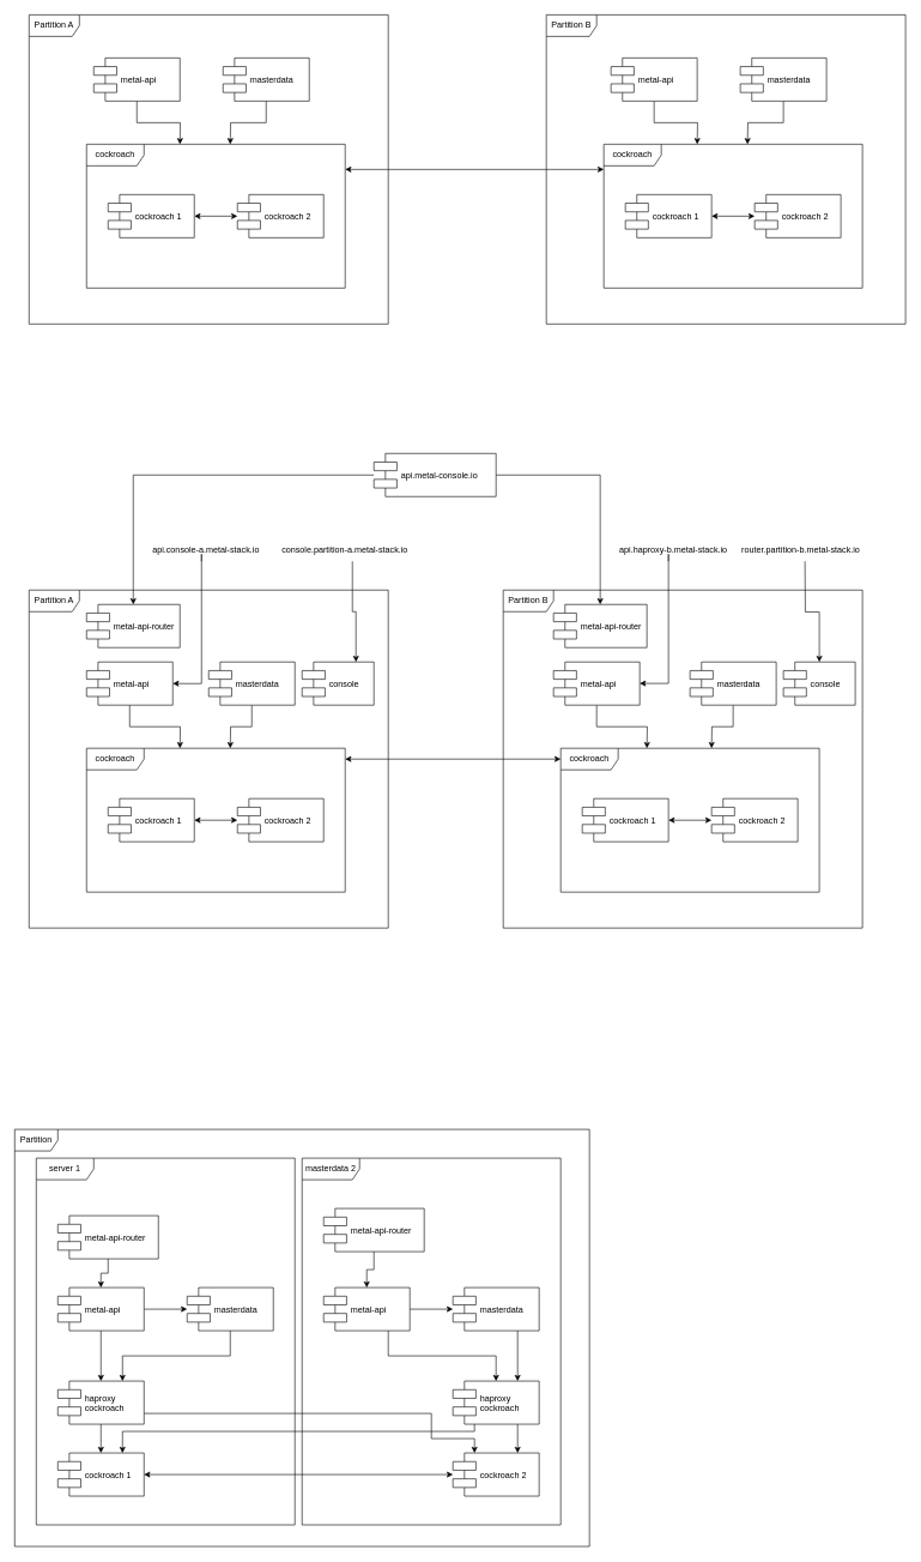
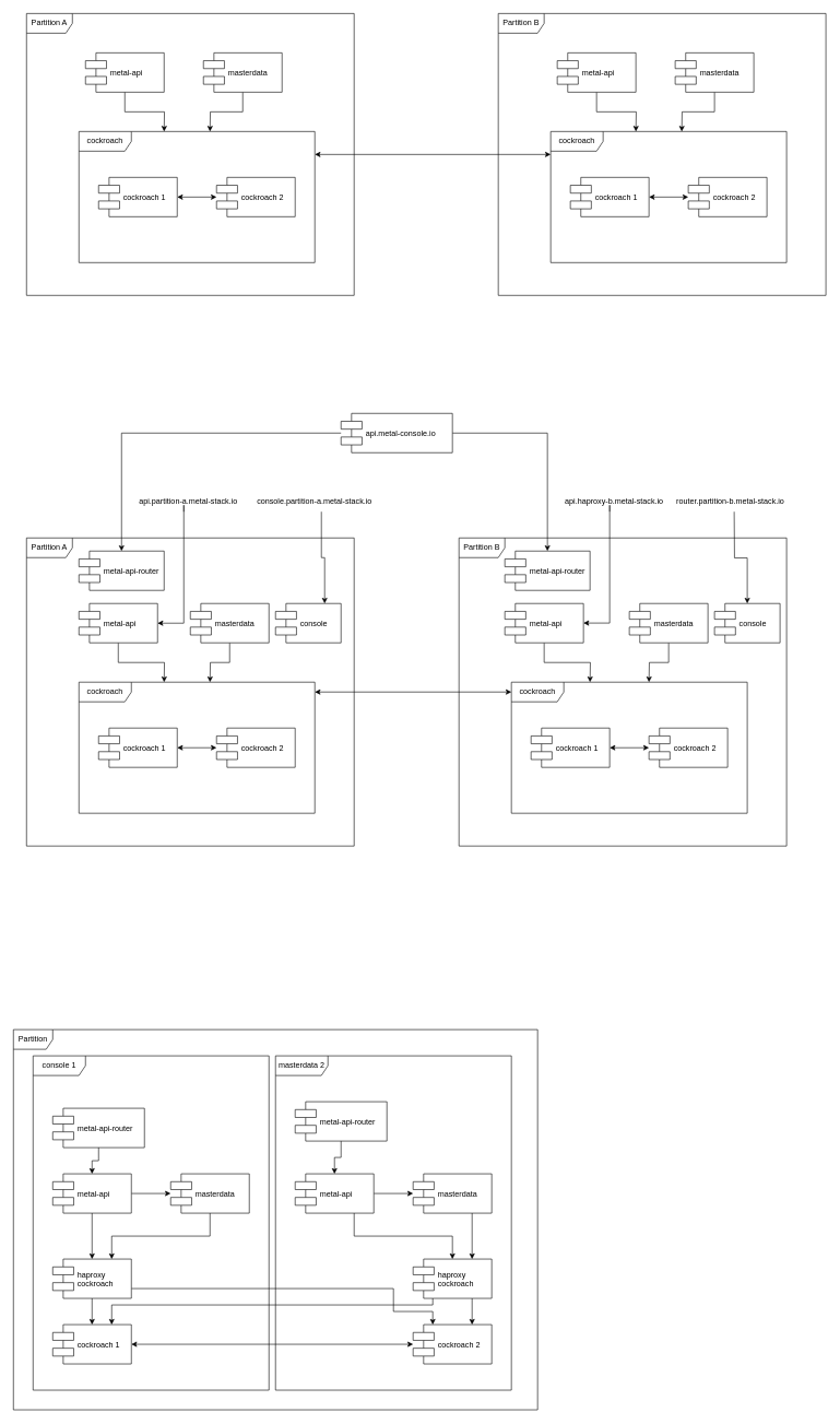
- <mxCell id="54" value="api.console-a.metal-stack.io" style="text;html=1;" parent="1" vertex="1"><mxGeometry x="210" y="750" width="200" height="30" as="geometry" /></mxCell>
+ <mxCell id="54" value="api.partition-a.metal-stack.io" style="text;html=1;" parent="1" vertex="1"><mxGeometry x="210" y="750" width="200" height="30" as="geometry" /></mxCell>
- <mxCell id="58" value="server 1" style="shape=umlFrame;whiteSpace=wrap;html=1;width=80;height=30;" vertex="1" parent="1"><mxGeometry x="50" y="1610" width="360" height="510" as="geometry" /></mxCell>
+ <mxCell id="58" value="console 1" style="shape=umlFrame;whiteSpace=wrap;html=1;width=80;height=30;" vertex="1" parent="1"><mxGeometry x="50" y="1610" width="360" height="510" as="geometry" /></mxCell>
